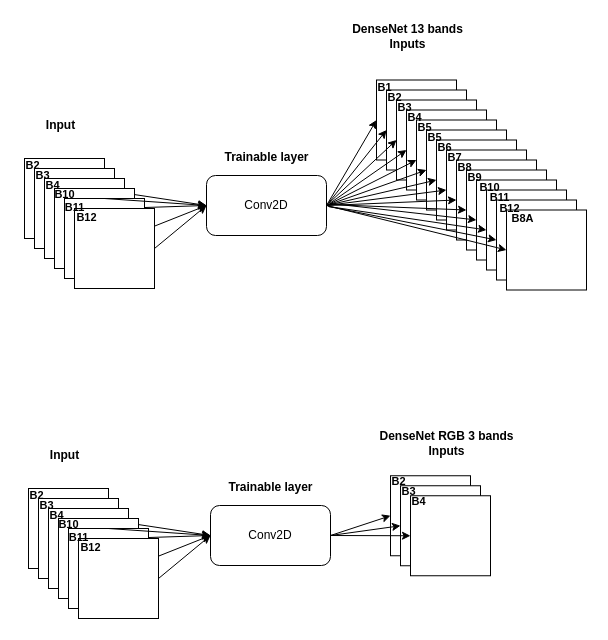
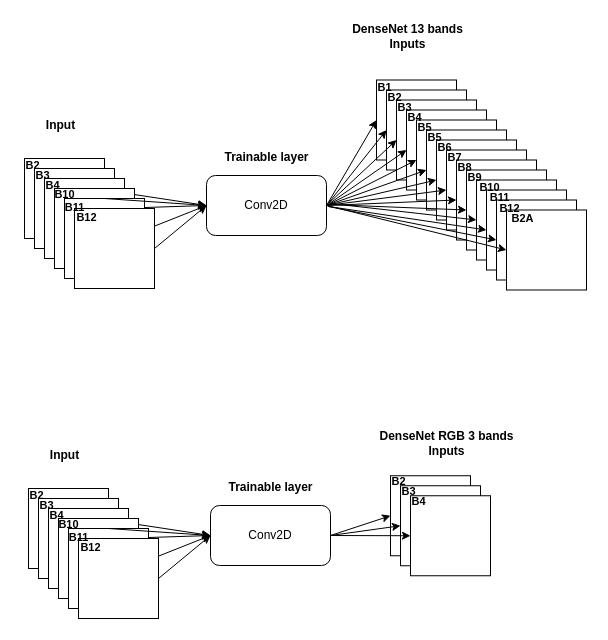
- <mxCell id="48" value="&lt;b style=&quot;font-size: 11px&quot;&gt;B8A&lt;/b&gt;" style="text;html=1;align=center;verticalAlign=middle;resizable=0;points=[];autosize=1;strokeColor=none;fontSize=11;" vertex="1" parent="1"><mxGeometry x="506" y="209.5" width="32" height="17" as="geometry" /></mxCell>
+ <mxCell id="48" value="&lt;b style=&quot;font-size: 11px&quot;&gt;B2A&lt;/b&gt;" style="text;html=1;align=center;verticalAlign=middle;resizable=0;points=[];autosize=1;strokeColor=none;fontSize=11;" vertex="1" parent="1"><mxGeometry x="506" y="209.5" width="32" height="17" as="geometry" /></mxCell>
